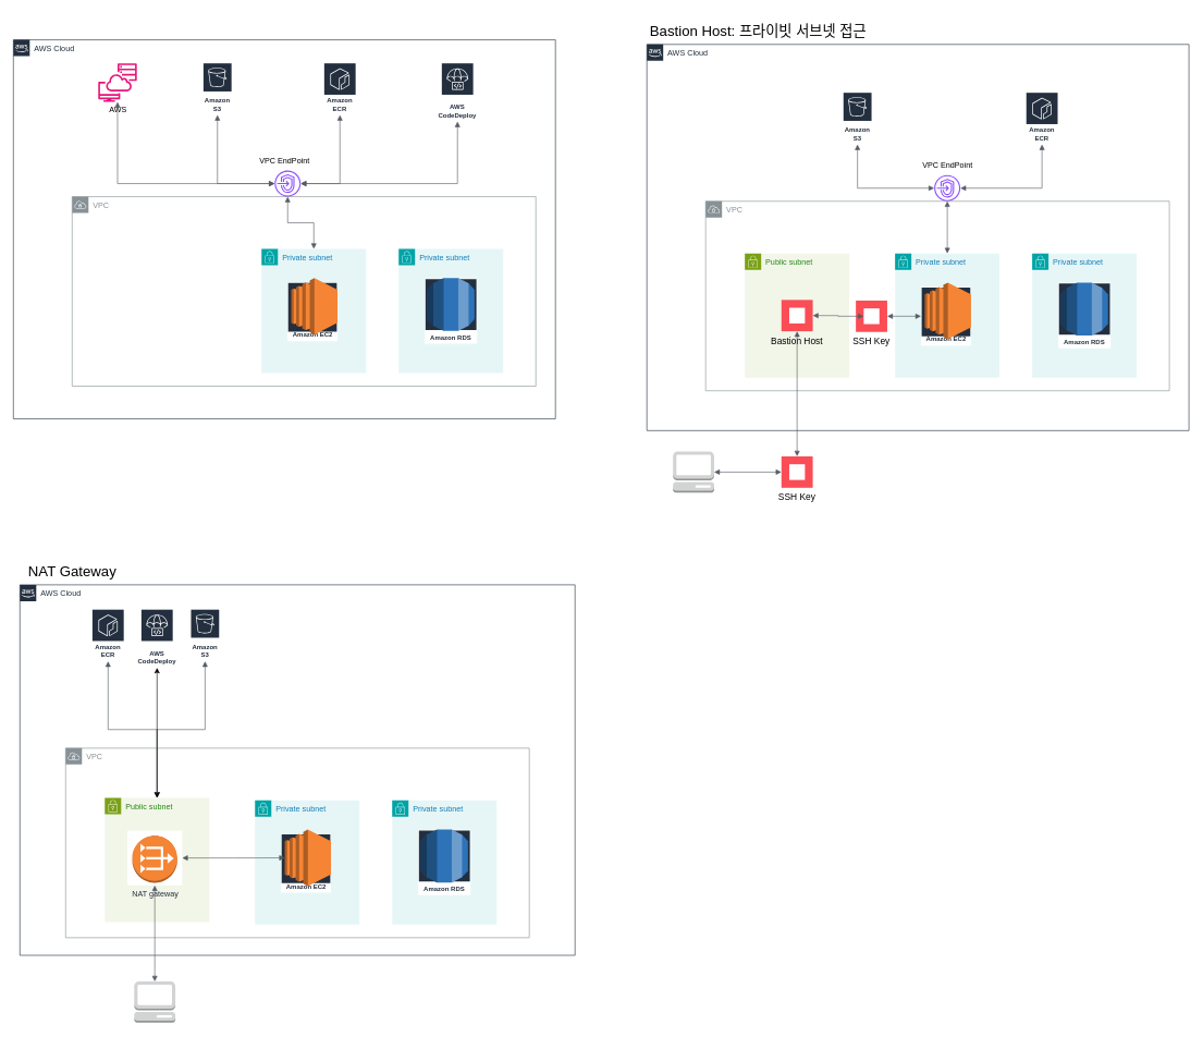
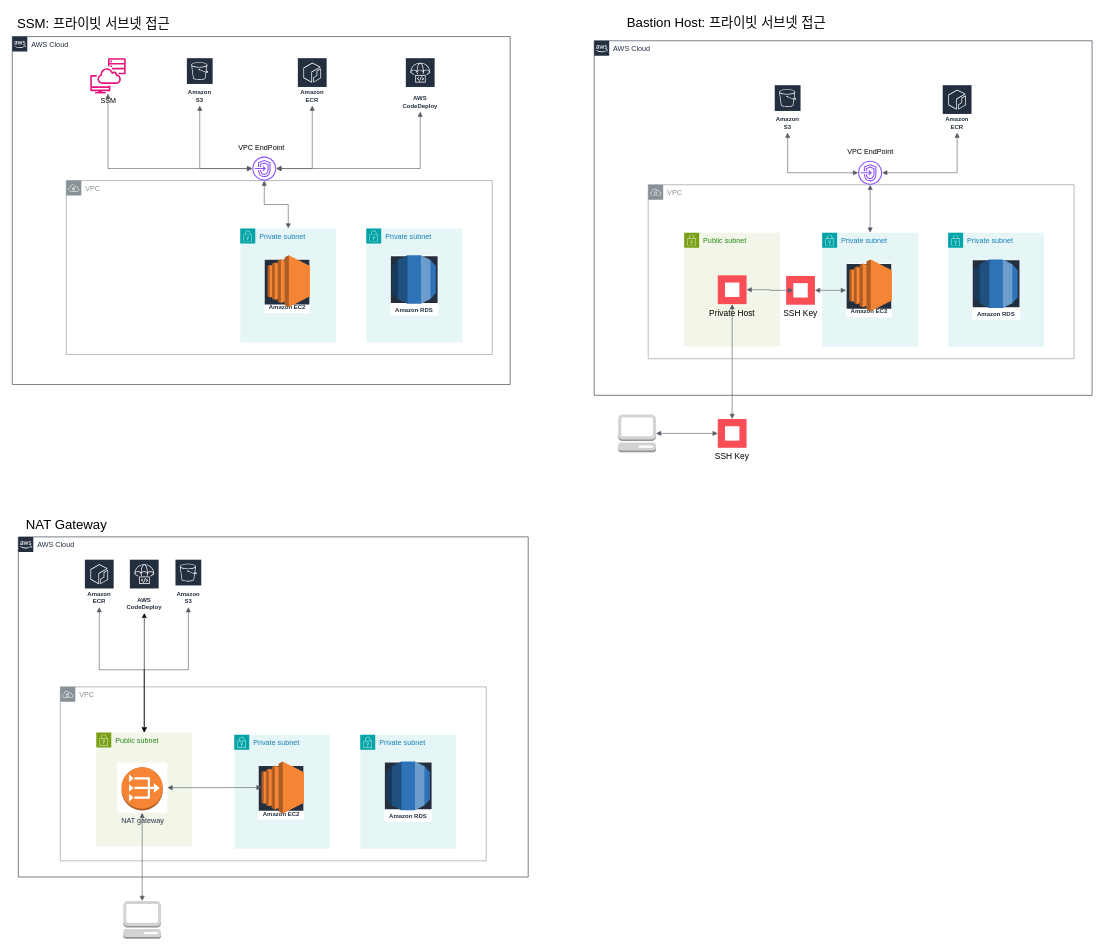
+ <mxCell id="51" value="&lt;span style=&quot;font-size: 22px;&quot;&gt;SSM: 프라이빗 서브넷 접근&lt;/span&gt;" style="text;html=1;align=center;verticalAlign=middle;resizable=0;points=[];autosize=1;strokeColor=none;fillColor=none;" parent="1" vertex="1"><mxGeometry x="20" y="20" width="270" height="40" as="geometry" /></mxCell>
- <mxCell id="52" value="&lt;span style=&quot;font-size: 22px;&quot;&gt;Bastion Host: 프라이빗 서브넷 접근&lt;/span&gt;" style="text;html=1;align=center;verticalAlign=middle;resizable=0;points=[];autosize=1;strokeColor=none;fillColor=none;" parent="1" vertex="1"><mxGeometry x="990" y="27" width="340" height="40" as="geometry" /></mxCell>
+ <mxCell id="52" value="&lt;span style=&quot;font-size: 22px;&quot;&gt;Bastion Host: 프라이빗 서브넷 접근&lt;/span&gt;" style="text;html=1;align=center;verticalAlign=middle;resizable=0;points=[];autosize=1;strokeColor=none;fillColor=none;" parent="1" vertex="1"><mxGeometry x="1040" y="17" width="340" height="40" as="geometry" /></mxCell>
- <mxCell id="10" value="AWS&lt;div&gt;&lt;br&gt;&lt;/div&gt;" style="text;html=1;align=center;verticalAlign=middle;resizable=0;points=[];autosize=1;strokeColor=none;fillColor=none;" parent="2" vertex="1"><mxGeometry x="134.5" y="95" width="50" height="40" as="geometry" /></mxCell>
+ <mxCell id="10" value="SSM&lt;div&gt;&lt;br&gt;&lt;/div&gt;" style="text;html=1;align=center;verticalAlign=middle;resizable=0;points=[];autosize=1;strokeColor=none;fillColor=none;" parent="2" vertex="1"><mxGeometry x="134.5" y="95" width="50" height="40" as="geometry" /></mxCell>
- <mxCell id="33" value="Bastion Host" style="shape=rect;fillColor=#FA4D56;aspect=fixed;resizable=0;labelPosition=center;verticalLabelPosition=bottom;align=center;verticalAlign=top;strokeColor=none;fontSize=14;" parent="23" vertex="1"><mxGeometry x="206" y="391" width="48" height="48" as="geometry" /></mxCell>
+ <mxCell id="33" value="Private Host" style="shape=rect;fillColor=#FA4D56;aspect=fixed;resizable=0;labelPosition=center;verticalLabelPosition=bottom;align=center;verticalAlign=top;strokeColor=none;fontSize=14;" parent="23" vertex="1"><mxGeometry x="206" y="391" width="48" height="48" as="geometry" /></mxCell>
